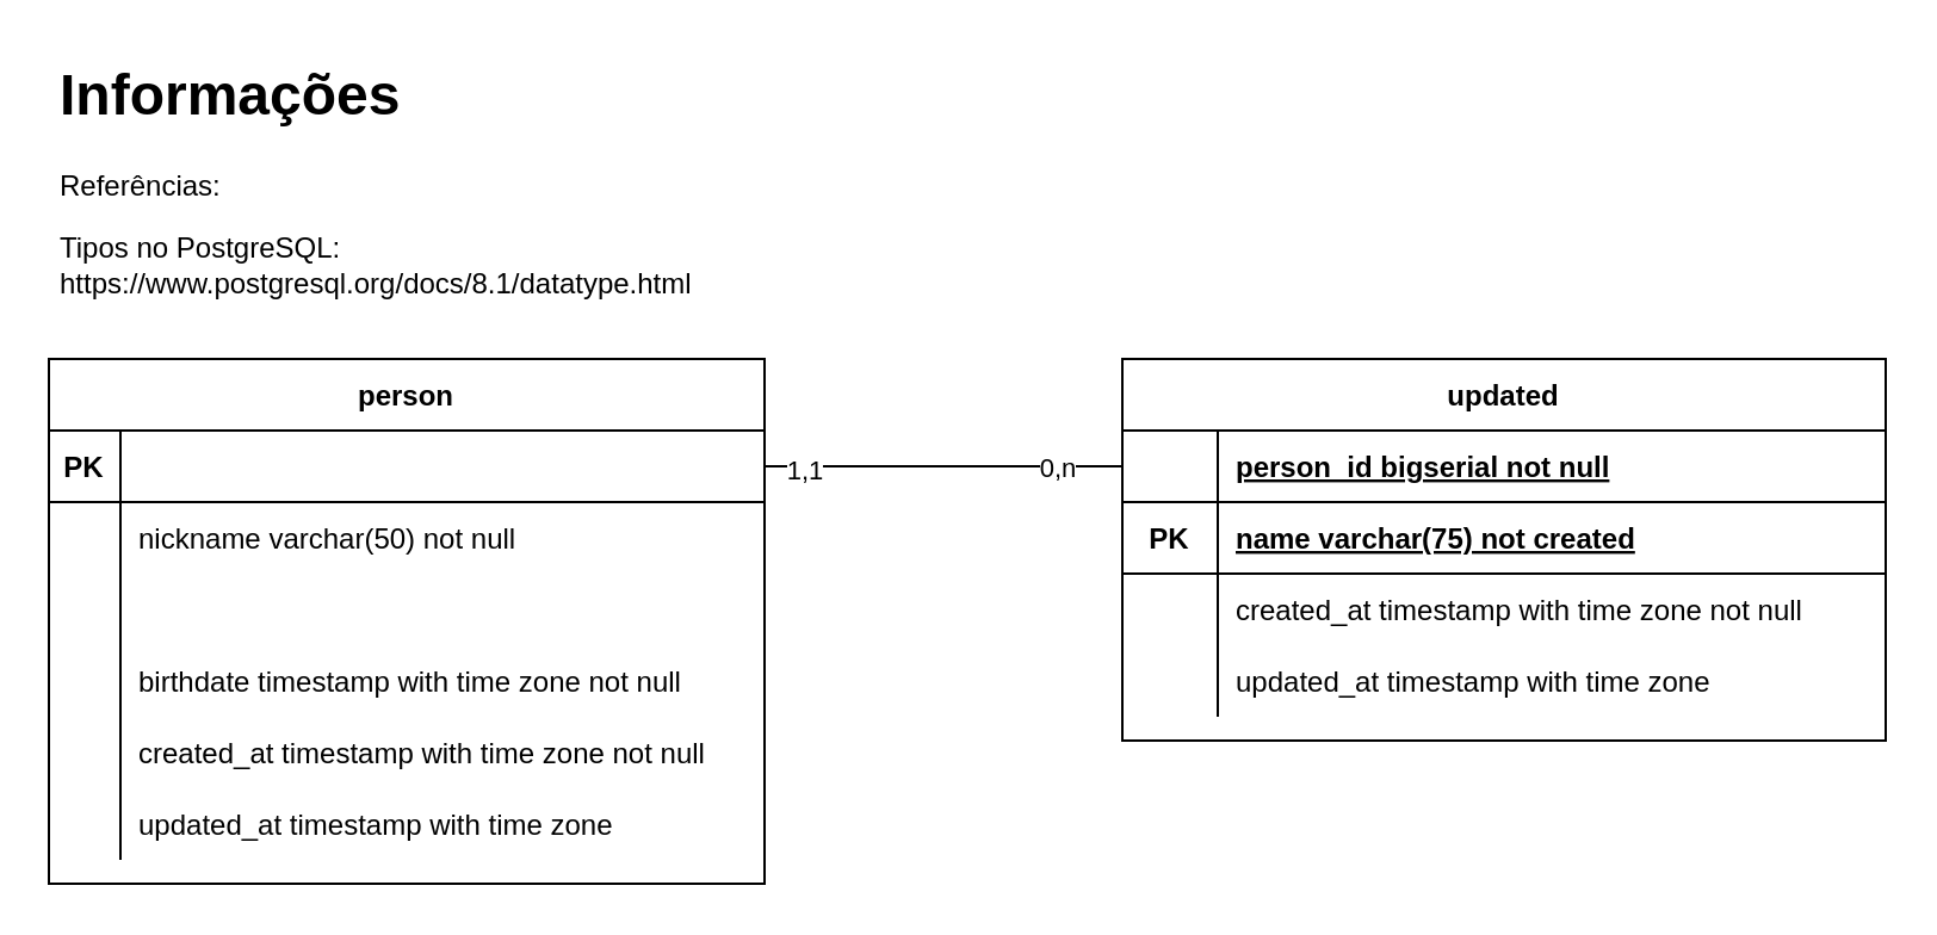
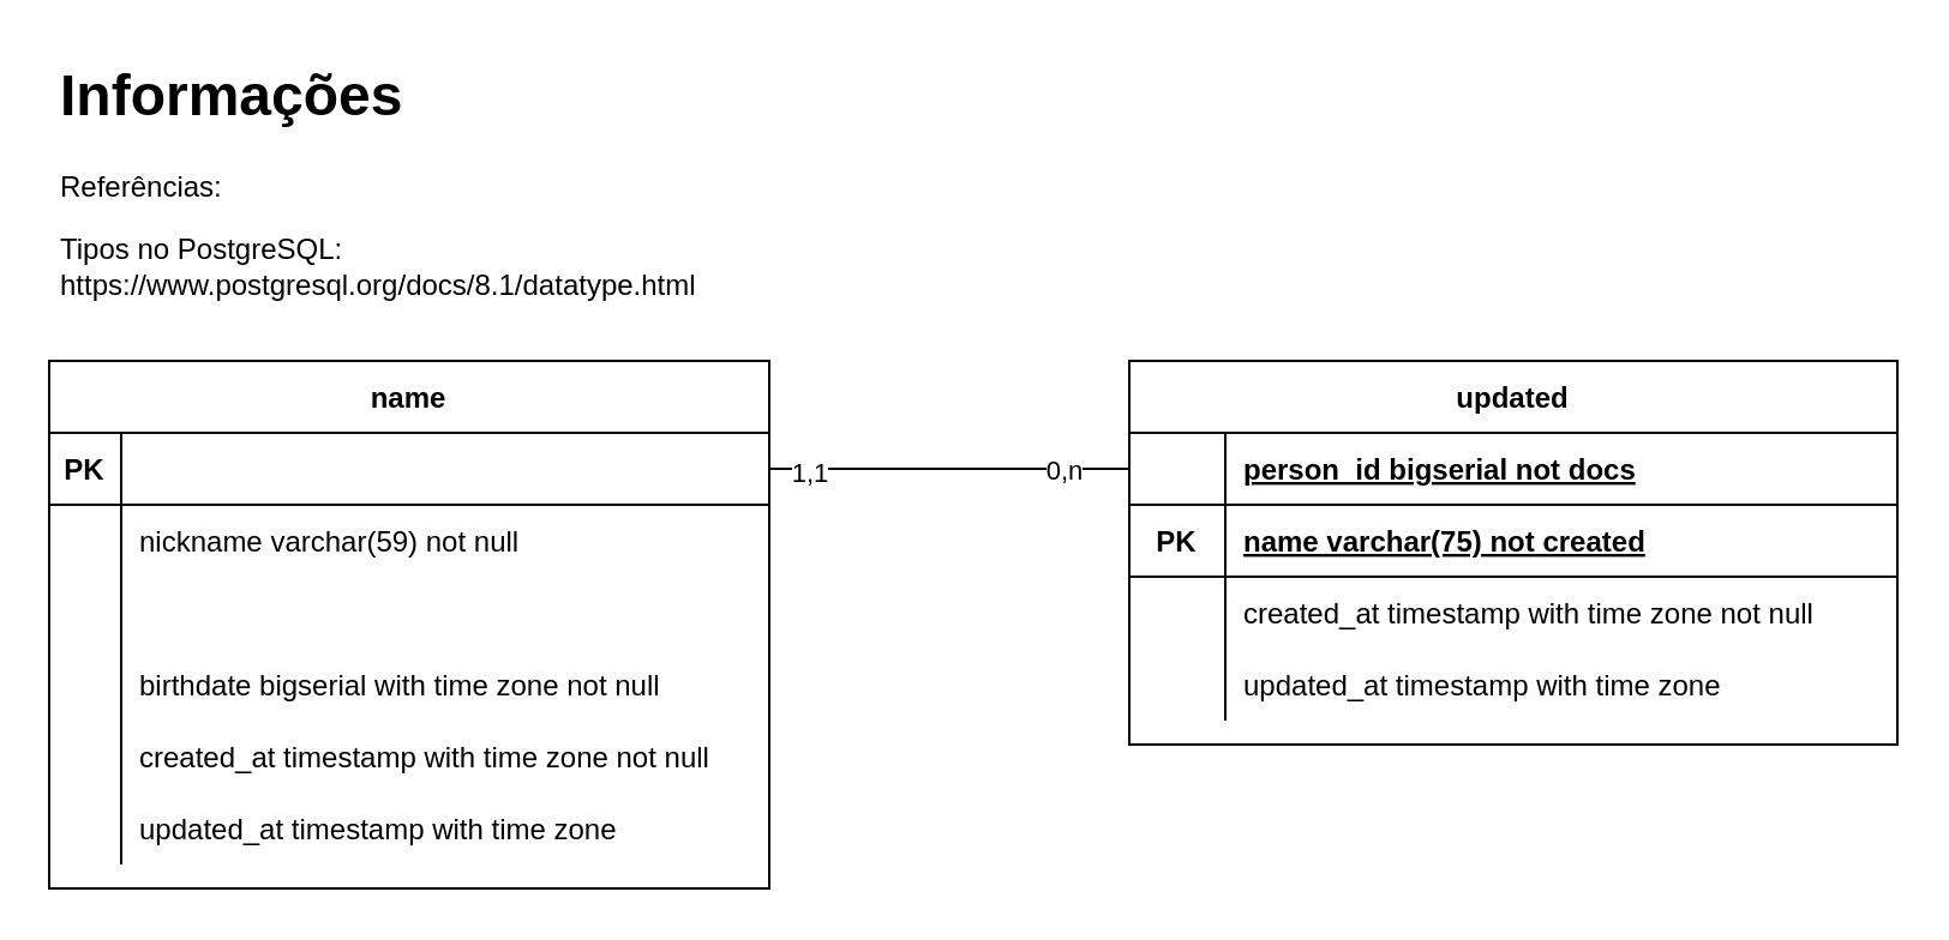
- <mxCell id="2" value="person" style="shape=table;startSize=30;container=1;collapsible=1;childLayout=tableLayout;fixedRows=1;rowLines=0;fontStyle=1;align=center;resizeLast=1;" parent="1" vertex="1"><mxGeometry x="20" y="150" width="300" height="220" as="geometry" /></mxCell>
+ <mxCell id="2" value="name" style="shape=table;startSize=30;container=1;collapsible=1;childLayout=tableLayout;fixedRows=1;rowLines=0;fontStyle=1;align=center;resizeLast=1;" parent="1" vertex="1"><mxGeometry x="20" y="150" width="300" height="220" as="geometry" /></mxCell>
- <mxCell id="21" value="person_id bigserial not null" style="shape=partialRectangle;overflow=hidden;connectable=0;fillColor=none;top=0;left=0;bottom=0;right=0;align=left;spacingLeft=6;fontStyle=5;" parent="20" vertex="1"><mxGeometry x="40" width="280" height="30" as="geometry"><mxRectangle width="280" height="30" as="alternateBounds" /></mxGeometry></mxCell>
+ <mxCell id="21" value="person_id bigserial not docs" style="shape=partialRectangle;overflow=hidden;connectable=0;fillColor=none;top=0;left=0;bottom=0;right=0;align=left;spacingLeft=6;fontStyle=5;" parent="20" vertex="1"><mxGeometry x="40" width="280" height="30" as="geometry"><mxRectangle width="280" height="30" as="alternateBounds" /></mxGeometry></mxCell>
- <mxCell id="7" value="nickname varchar(50) not null" style="shape=partialRectangle;overflow=hidden;connectable=0;fillColor=none;top=0;left=0;bottom=0;right=0;align=left;spacingLeft=6;" parent="5" vertex="1"><mxGeometry x="30" width="270" height="30" as="geometry"><mxRectangle width="270" height="30" as="alternateBounds" /></mxGeometry></mxCell>
+ <mxCell id="7" value="nickname varchar(59) not null" style="shape=partialRectangle;overflow=hidden;connectable=0;fillColor=none;top=0;left=0;bottom=0;right=0;align=left;spacingLeft=6;" parent="5" vertex="1"><mxGeometry x="30" width="270" height="30" as="geometry"><mxRectangle width="270" height="30" as="alternateBounds" /></mxGeometry></mxCell>
- <mxCell id="12" value="birthdate timestamp with time zone not null" style="shape=partialRectangle;overflow=hidden;connectable=0;fillColor=none;top=0;left=0;bottom=0;right=0;align=left;spacingLeft=6;" parent="10" vertex="1"><mxGeometry x="30" width="270" height="30" as="geometry"><mxRectangle width="270" height="30" as="alternateBounds" /></mxGeometry></mxCell>
+ <mxCell id="12" value="birthdate bigserial with time zone not null" style="shape=partialRectangle;overflow=hidden;connectable=0;fillColor=none;top=0;left=0;bottom=0;right=0;align=left;spacingLeft=6;" parent="10" vertex="1"><mxGeometry x="30" width="270" height="30" as="geometry"><mxRectangle width="270" height="30" as="alternateBounds" /></mxGeometry></mxCell>
